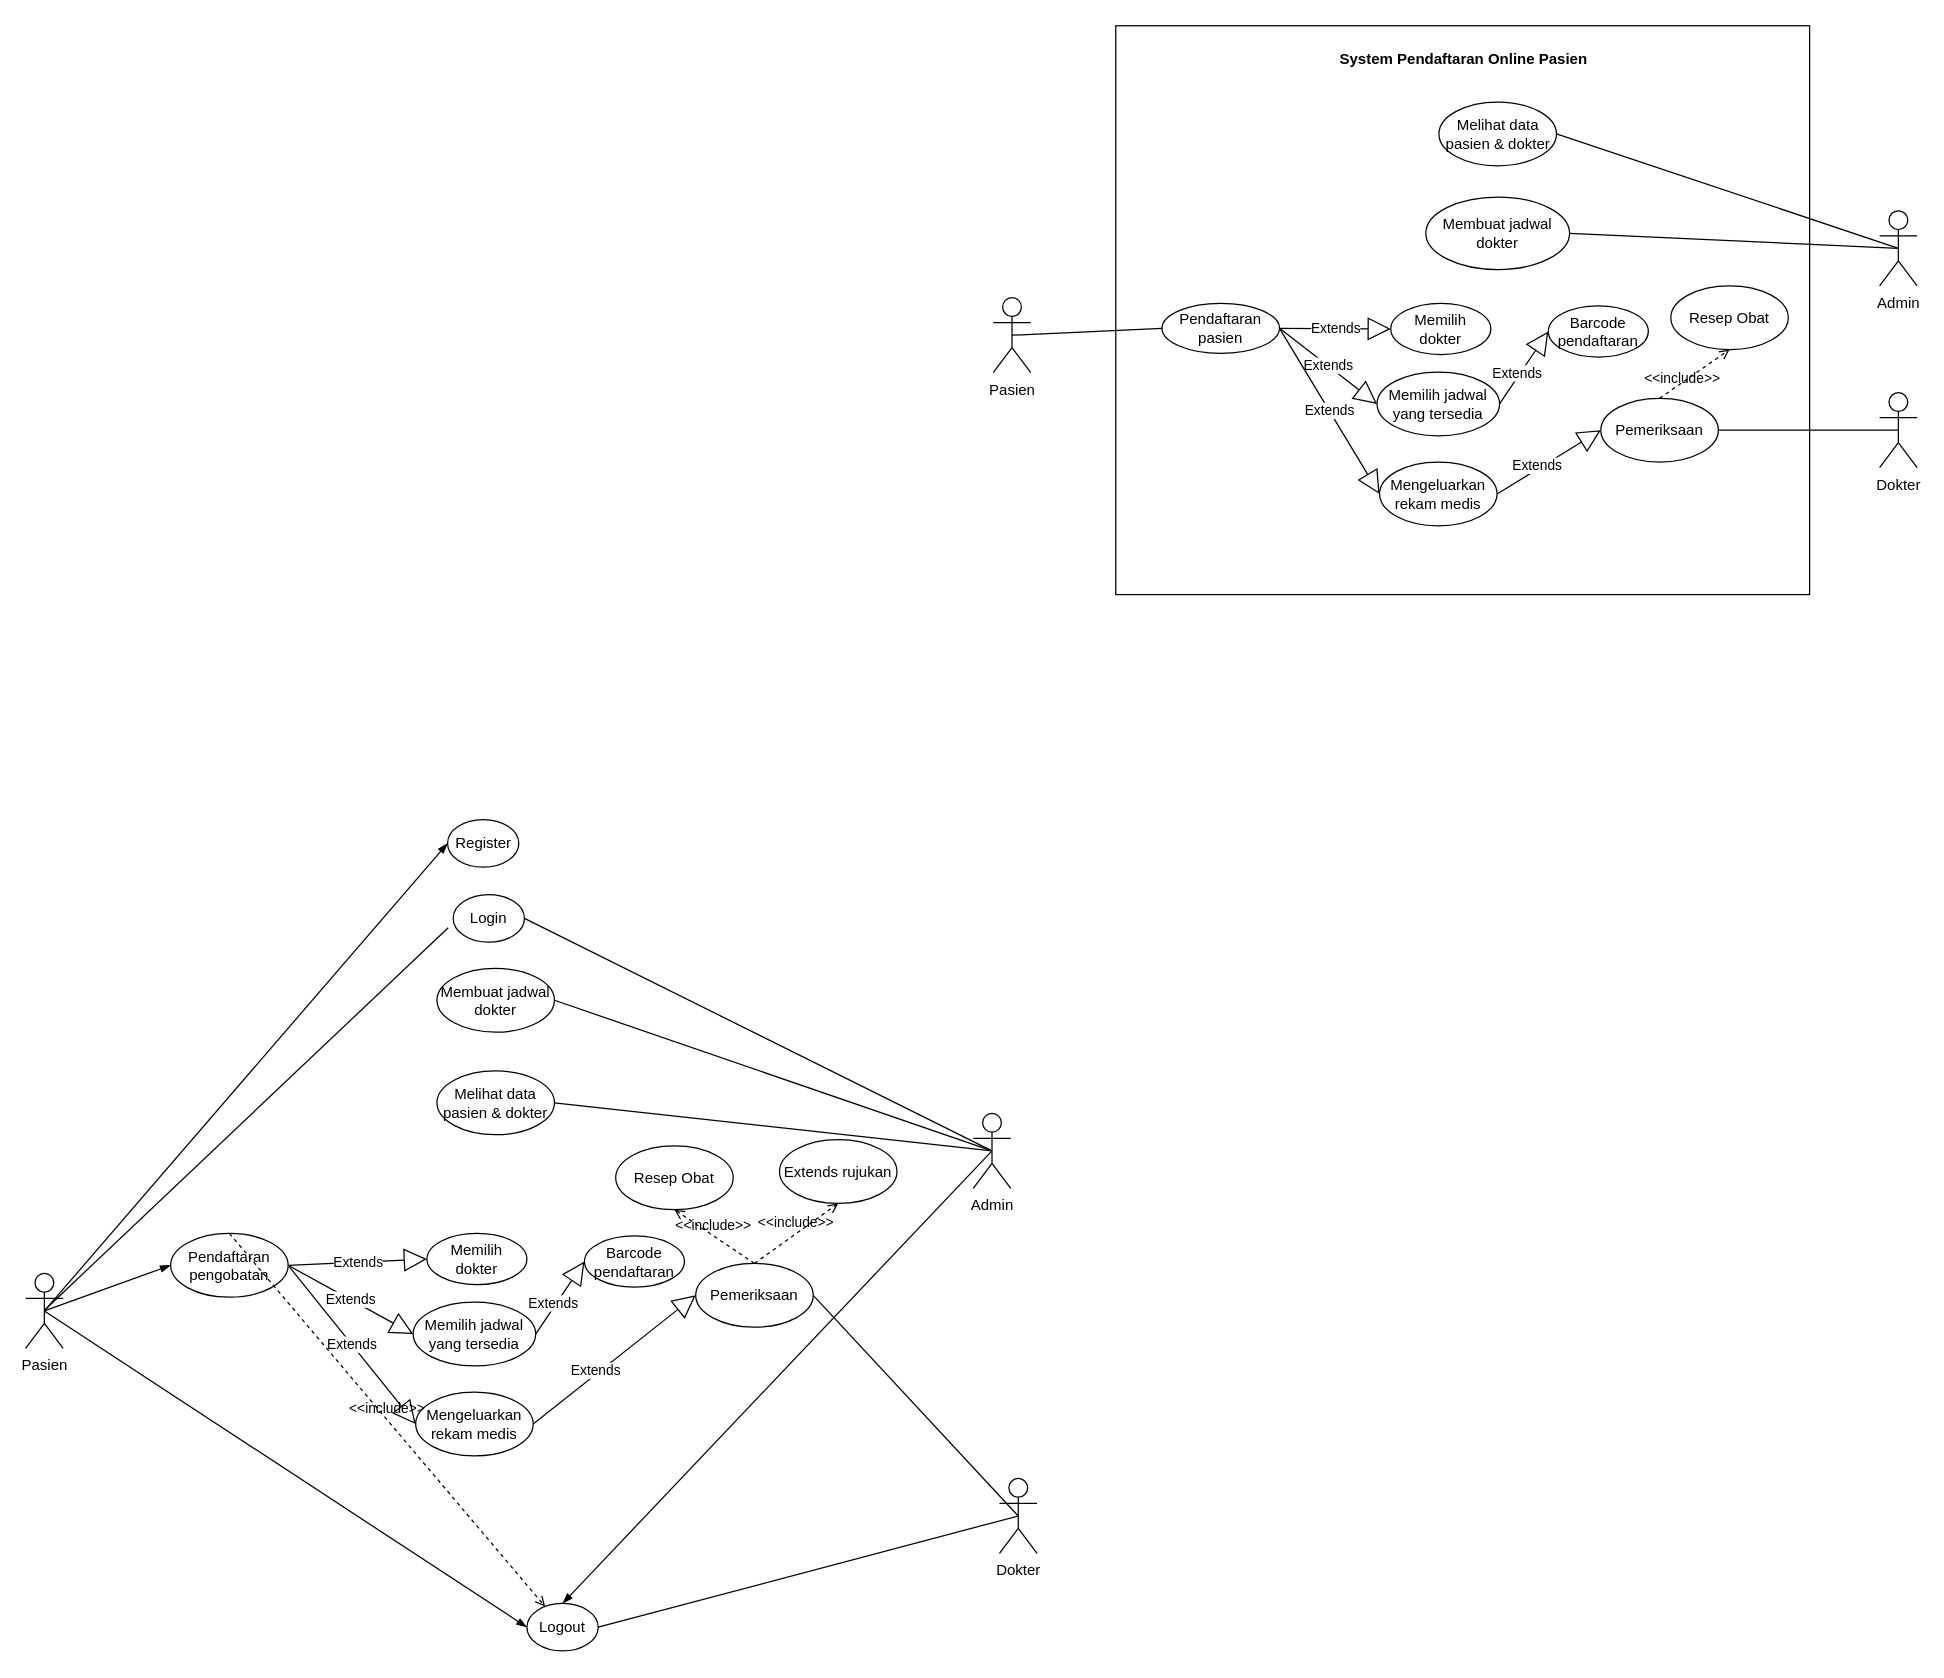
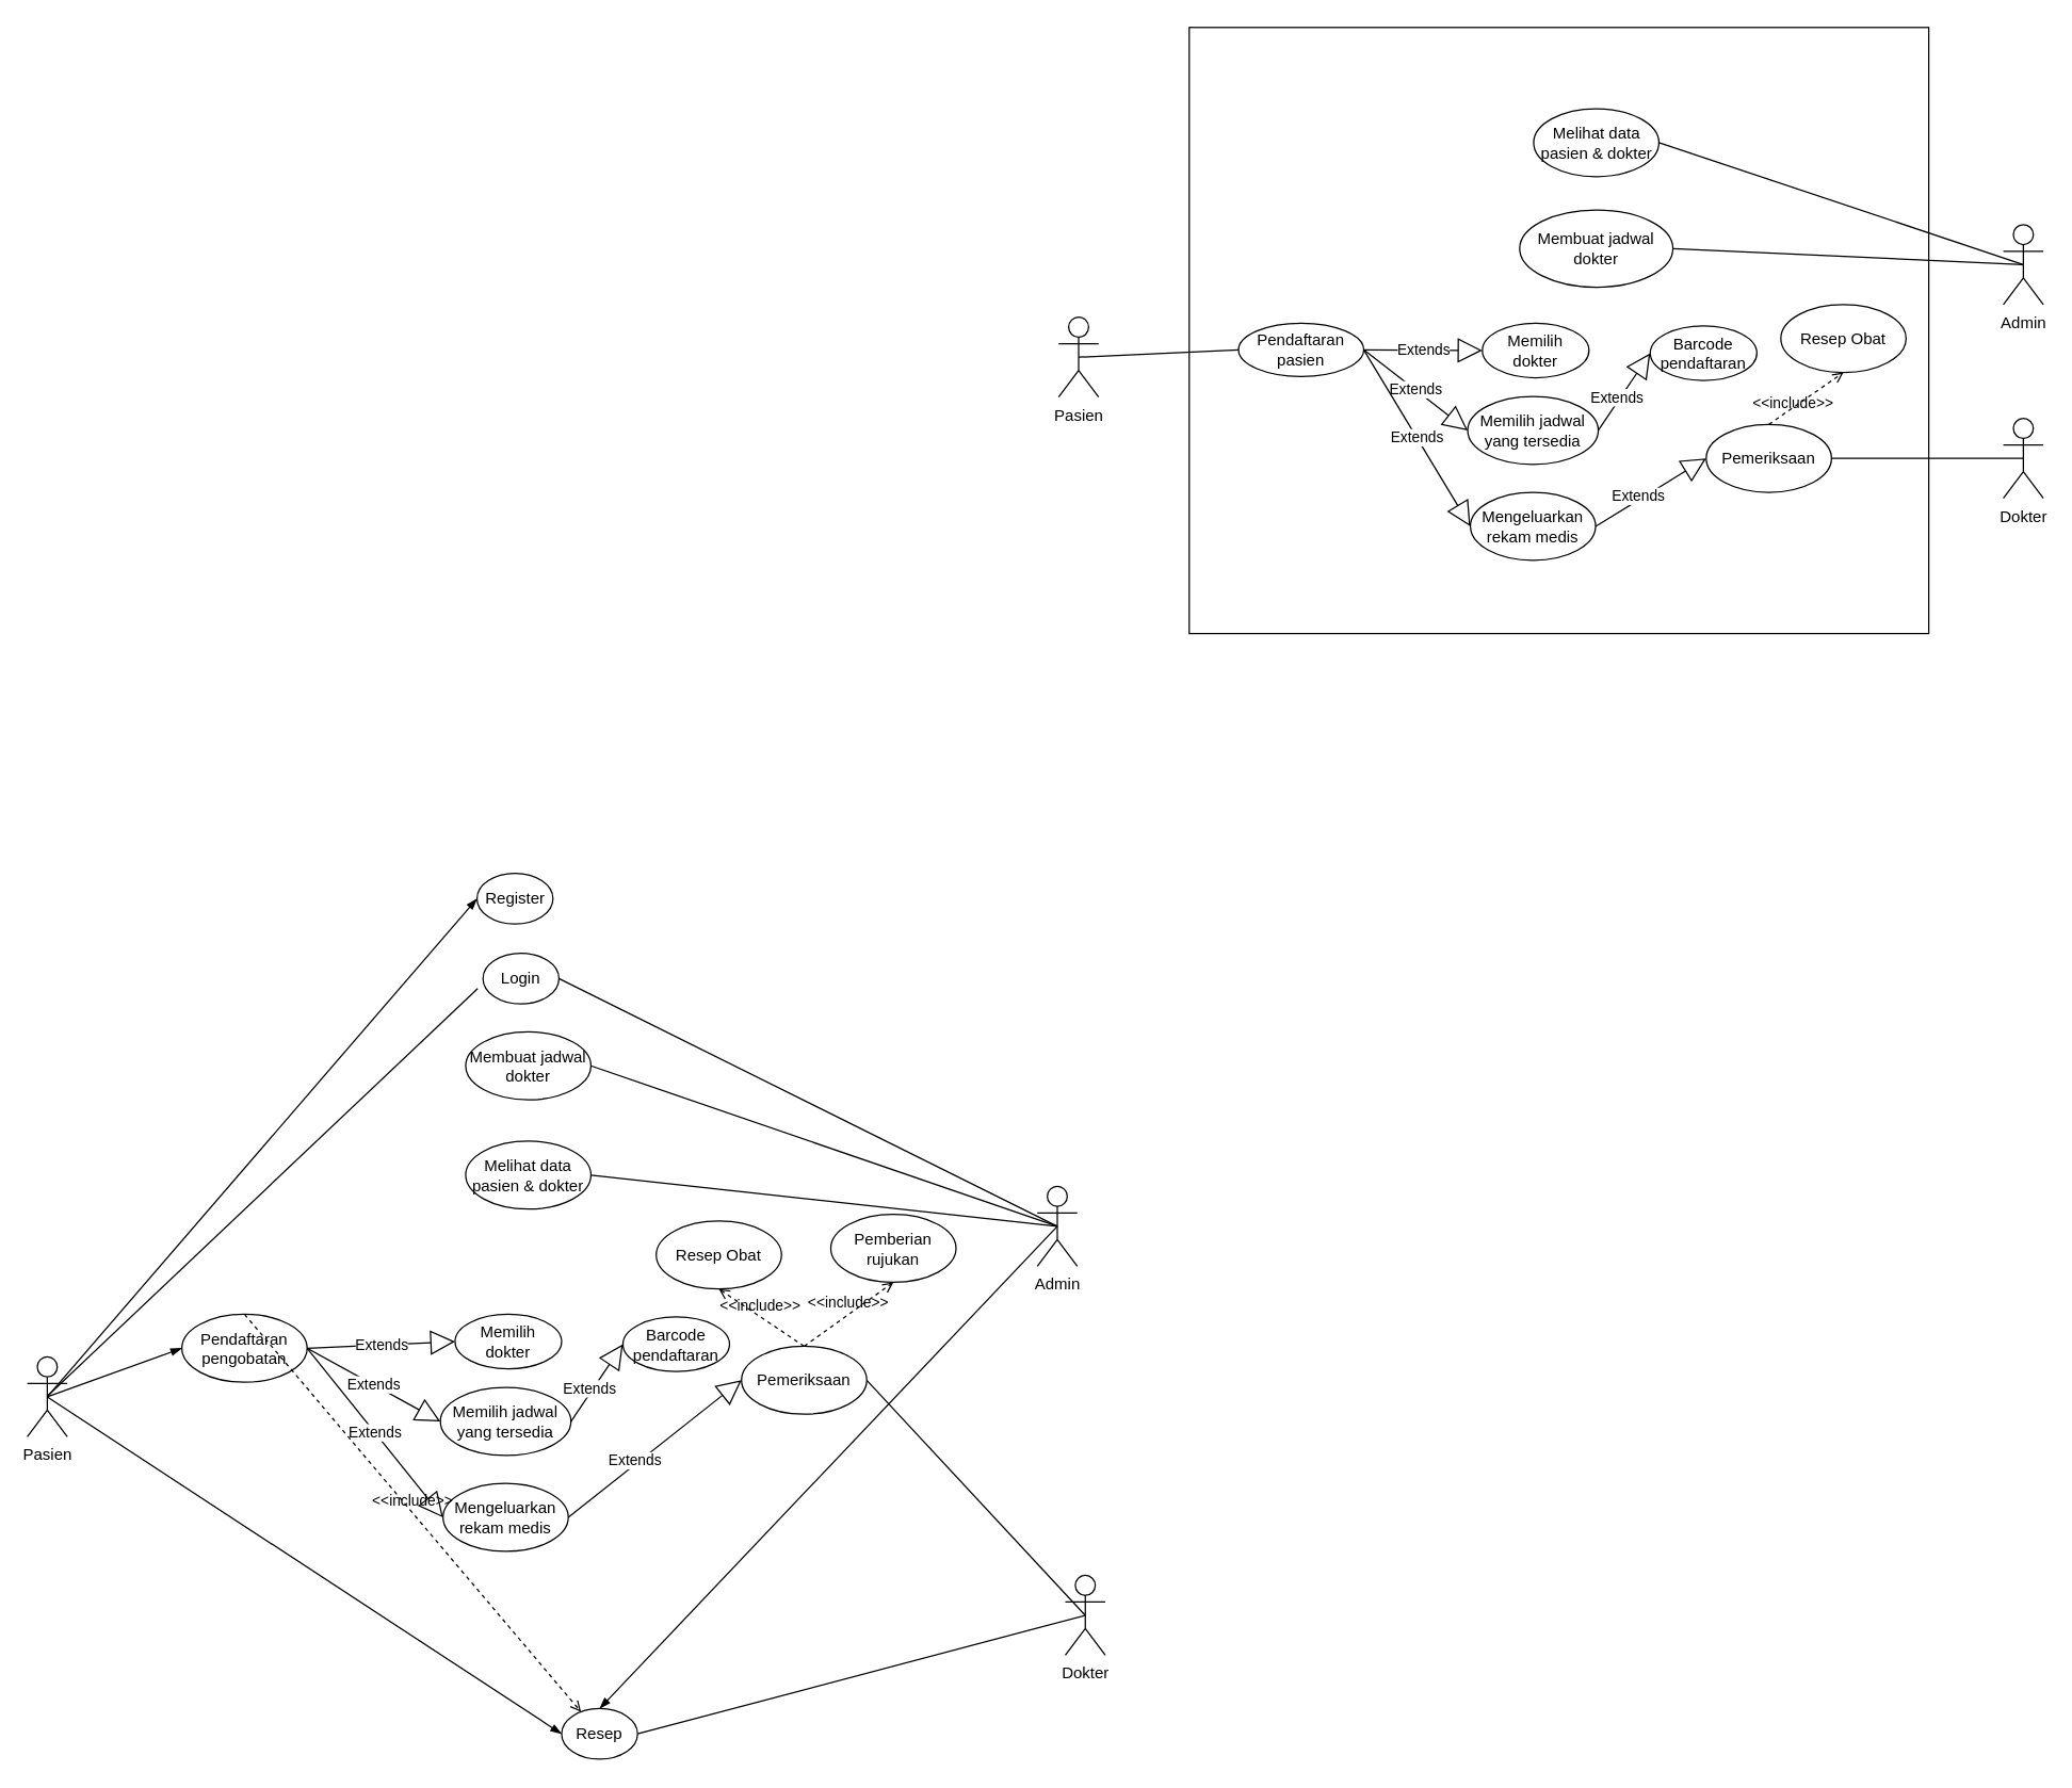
- <mxCell id="59" value="System Pendaftaran Online Pasien" style="text;html=1;align=center;verticalAlign=middle;resizable=0;points=[];autosize=1;strokeColor=none;fillColor=none;fontStyle=1" vertex="1" parent="1"><mxGeometry x="1065.5" y="38" width="208" height="18" as="geometry" /></mxCell>
- <mxCell id="23" value="Extends rujukan" style="ellipse;whiteSpace=wrap;html=1;" parent="1" vertex="1"><mxGeometry x="623" y="911" width="94" height="51" as="geometry" /></mxCell>
+ <mxCell id="23" value="Pemberian rujukan" style="ellipse;whiteSpace=wrap;html=1;" parent="1" vertex="1"><mxGeometry x="623" y="911" width="94" height="51" as="geometry" /></mxCell>
- <mxCell id="20" value="Logout" style="ellipse;whiteSpace=wrap;html=1;" parent="1" vertex="1"><mxGeometry x="421" y="1282" width="57" height="38" as="geometry" /></mxCell>
+ <mxCell id="20" value="Resep" style="ellipse;whiteSpace=wrap;html=1;" parent="1" vertex="1"><mxGeometry x="421" y="1282" width="57" height="38" as="geometry" /></mxCell>
